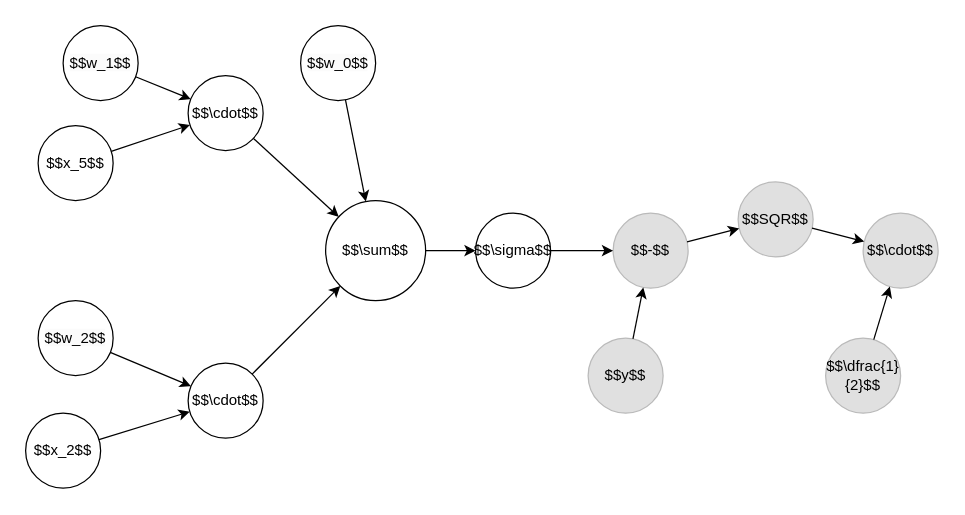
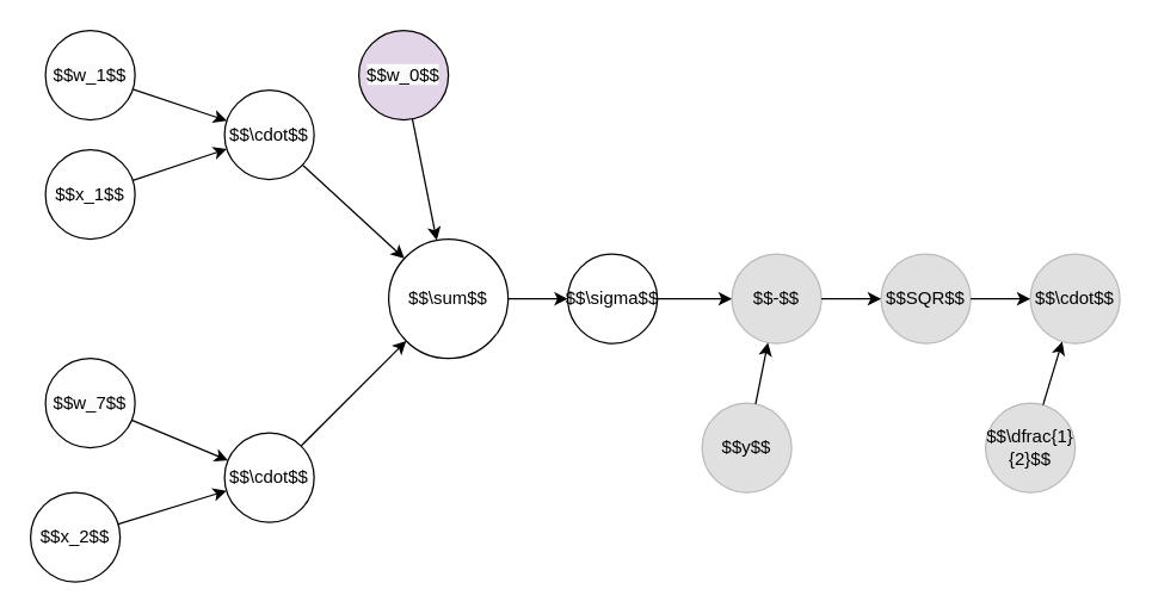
- <mxCell id="2" value="&lt;span style=&quot;color: rgb(0, 0, 0); font-family: Helvetica; font-size: 12px; font-style: normal; font-variant-ligatures: normal; font-variant-caps: normal; font-weight: 400; letter-spacing: normal; orphans: 2; text-align: center; text-indent: 0px; text-transform: none; widows: 2; word-spacing: 0px; -webkit-text-stroke-width: 0px; white-space: normal; background-color: rgb(251, 251, 251); text-decoration-thickness: initial; text-decoration-style: initial; text-decoration-color: initial; display: inline !important; float: none;&quot;&gt;$$w_1$$&lt;/span&gt;" style="ellipse;whiteSpace=wrap;html=1;aspect=fixed;" vertex="1" parent="1"><mxGeometry x="50" y="20" width="60" height="60" as="geometry" /></mxCell>
+ <mxCell id="2" value="&lt;span style=&quot;color: rgb(0, 0, 0); font-family: Helvetica; font-size: 12px; font-style: normal; font-variant-ligatures: normal; font-variant-caps: normal; font-weight: 400; letter-spacing: normal; orphans: 2; text-align: center; text-indent: 0px; text-transform: none; widows: 2; word-spacing: 0px; -webkit-text-stroke-width: 0px; white-space: normal; background-color: rgb(251, 251, 251); text-decoration-thickness: initial; text-decoration-style: initial; text-decoration-color: initial; display: inline !important; float: none;&quot;&gt;$$w_1$$&lt;/span&gt;" style="ellipse;whiteSpace=wrap;html=1;aspect=fixed;" vertex="1" parent="1"><mxGeometry x="30" y="20" width="60" height="60" as="geometry" /></mxCell>
- <mxCell id="21" value="&lt;span style=&quot;color: rgb(0, 0, 0); font-family: Helvetica; font-size: 12px; font-style: normal; font-variant-ligatures: normal; font-variant-caps: normal; font-weight: 400; letter-spacing: normal; orphans: 2; text-align: center; text-indent: 0px; text-transform: none; widows: 2; word-spacing: 0px; -webkit-text-stroke-width: 0px; white-space: normal; background-color: rgb(251, 251, 251); text-decoration-thickness: initial; text-decoration-style: initial; text-decoration-color: initial; display: inline !important; float: none;&quot;&gt;$$w_0$$&lt;/span&gt;" style="ellipse;whiteSpace=wrap;html=1;aspect=fixed;" vertex="1" parent="1"><mxGeometry x="240" y="20" width="60" height="60" as="geometry" /></mxCell>
+ <mxCell id="21" value="&lt;span style=&quot;color: rgb(0, 0, 0); font-family: Helvetica; font-size: 12px; font-style: normal; font-variant-ligatures: normal; font-variant-caps: normal; font-weight: 400; letter-spacing: normal; orphans: 2; text-align: center; text-indent: 0px; text-transform: none; widows: 2; word-spacing: 0px; -webkit-text-stroke-width: 0px; white-space: normal; background-color: rgb(251, 251, 251); text-decoration-thickness: initial; text-decoration-style: initial; text-decoration-color: initial; display: inline !important; float: none;&quot;&gt;$$w_0$$&lt;/span&gt;" style="ellipse;whiteSpace=wrap;html=1;aspect=fixed;fillColor=#e1d5e7;" vertex="1" parent="1"><mxGeometry x="240" y="20" width="60" height="60" as="geometry" /></mxCell>
- <mxCell id="6" value="$$x_5$$" style="ellipse;whiteSpace=wrap;html=1;aspect=fixed;" vertex="1" parent="1"><mxGeometry x="30" y="100" width="60" height="60" as="geometry" /></mxCell>
+ <mxCell id="6" value="$$x_1$$" style="ellipse;whiteSpace=wrap;html=1;aspect=fixed;" vertex="1" parent="1"><mxGeometry x="30" y="100" width="60" height="60" as="geometry" /></mxCell>
- <mxCell id="19" value="$$SQR$$" style="ellipse;whiteSpace=wrap;html=1;aspect=fixed;fillColor=#E0E0E0;strokeColor=#BABABA;" vertex="1" parent="1"><mxGeometry x="590" y="145" width="60" height="60" as="geometry" /></mxCell>
+ <mxCell id="19" value="$$SQR$$" style="ellipse;whiteSpace=wrap;html=1;aspect=fixed;fillColor=#E0E0E0;strokeColor=#BABABA;" vertex="1" parent="1"><mxGeometry x="590" y="170" width="60" height="60" as="geometry" /></mxCell>
- <mxCell id="3" value="&lt;span style=&quot;color: rgb(0, 0, 0); font-family: Helvetica; font-size: 12px; font-style: normal; font-variant-ligatures: normal; font-variant-caps: normal; font-weight: 400; letter-spacing: normal; orphans: 2; text-align: center; text-indent: 0px; text-transform: none; widows: 2; word-spacing: 0px; -webkit-text-stroke-width: 0px; white-space: normal; background-color: rgb(251, 251, 251); text-decoration-thickness: initial; text-decoration-style: initial; text-decoration-color: initial; display: inline !important; float: none;&quot;&gt;$$w_2$$&lt;/span&gt;" style="ellipse;whiteSpace=wrap;html=1;aspect=fixed;" vertex="1" parent="1"><mxGeometry x="30" y="240" width="60" height="60" as="geometry" /></mxCell>
+ <mxCell id="3" value="&lt;span style=&quot;color: rgb(0, 0, 0); font-family: Helvetica; font-size: 12px; font-style: normal; font-variant-ligatures: normal; font-variant-caps: normal; font-weight: 400; letter-spacing: normal; orphans: 2; text-align: center; text-indent: 0px; text-transform: none; widows: 2; word-spacing: 0px; -webkit-text-stroke-width: 0px; white-space: normal; background-color: rgb(251, 251, 251); text-decoration-thickness: initial; text-decoration-style: initial; text-decoration-color: initial; display: inline !important; float: none;&quot;&gt;$$w_7$$&lt;/span&gt;" style="ellipse;whiteSpace=wrap;html=1;aspect=fixed;" vertex="1" parent="1"><mxGeometry x="30" y="240" width="60" height="60" as="geometry" /></mxCell>
